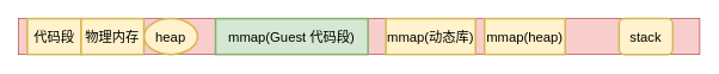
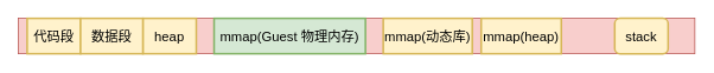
- <mxCell id="5" value="物理内存" style="rounded=0;whiteSpace=wrap;html=1;fillColor=#fff2cc;strokeColor=#d6b656;fontSize=15;gradientColor=none;strokeWidth=2;glass=0;sketch=0;shadow=0;" parent="1" vertex="1"><mxGeometry x="90" y="20" width="70" height="40" as="geometry" /></mxCell>
+ <mxCell id="5" value="数据段" style="rounded=0;whiteSpace=wrap;html=1;fillColor=#fff2cc;strokeColor=#d6b656;fontSize=15;gradientColor=none;strokeWidth=2;glass=0;sketch=0;shadow=0;" parent="1" vertex="1"><mxGeometry x="90" y="20" width="70" height="40" as="geometry" /></mxCell>
- <mxCell id="4" value="heap" style="ellipse;whiteSpace=wrap;html=1;fillColor=#fff2cc;strokeColor=#d6b656;fontSize=15;gradientColor=none;strokeWidth=2;glass=0;sketch=0;shadow=0;" parent="1" vertex="1"><mxGeometry x="160" y="20" width="60" height="40" as="geometry" /></mxCell>
+ <mxCell id="4" value="heap" style="rounded=0;whiteSpace=wrap;html=1;fillColor=#fff2cc;strokeColor=#d6b656;fontSize=15;gradientColor=none;strokeWidth=2;glass=0;sketch=0;shadow=0;" parent="1" vertex="1"><mxGeometry x="160" y="20" width="60" height="40" as="geometry" /></mxCell>
- <mxCell id="9" value="mmap(Guest 代码段)" style="rounded=0;whiteSpace=wrap;html=1;fillColor=#d5e8d4;strokeColor=#82b366;fontSize=15;strokeWidth=2;glass=0;sketch=0;shadow=0;" parent="1" vertex="1"><mxGeometry x="240" y="20" width="170" height="40" as="geometry" /></mxCell>
+ <mxCell id="9" value="mmap(Guest 物理内存)" style="rounded=0;whiteSpace=wrap;html=1;fillColor=#d5e8d4;strokeColor=#82b366;fontSize=15;strokeWidth=2;glass=0;sketch=0;shadow=0;" parent="1" vertex="1"><mxGeometry x="240" y="20" width="170" height="40" as="geometry" /></mxCell>
